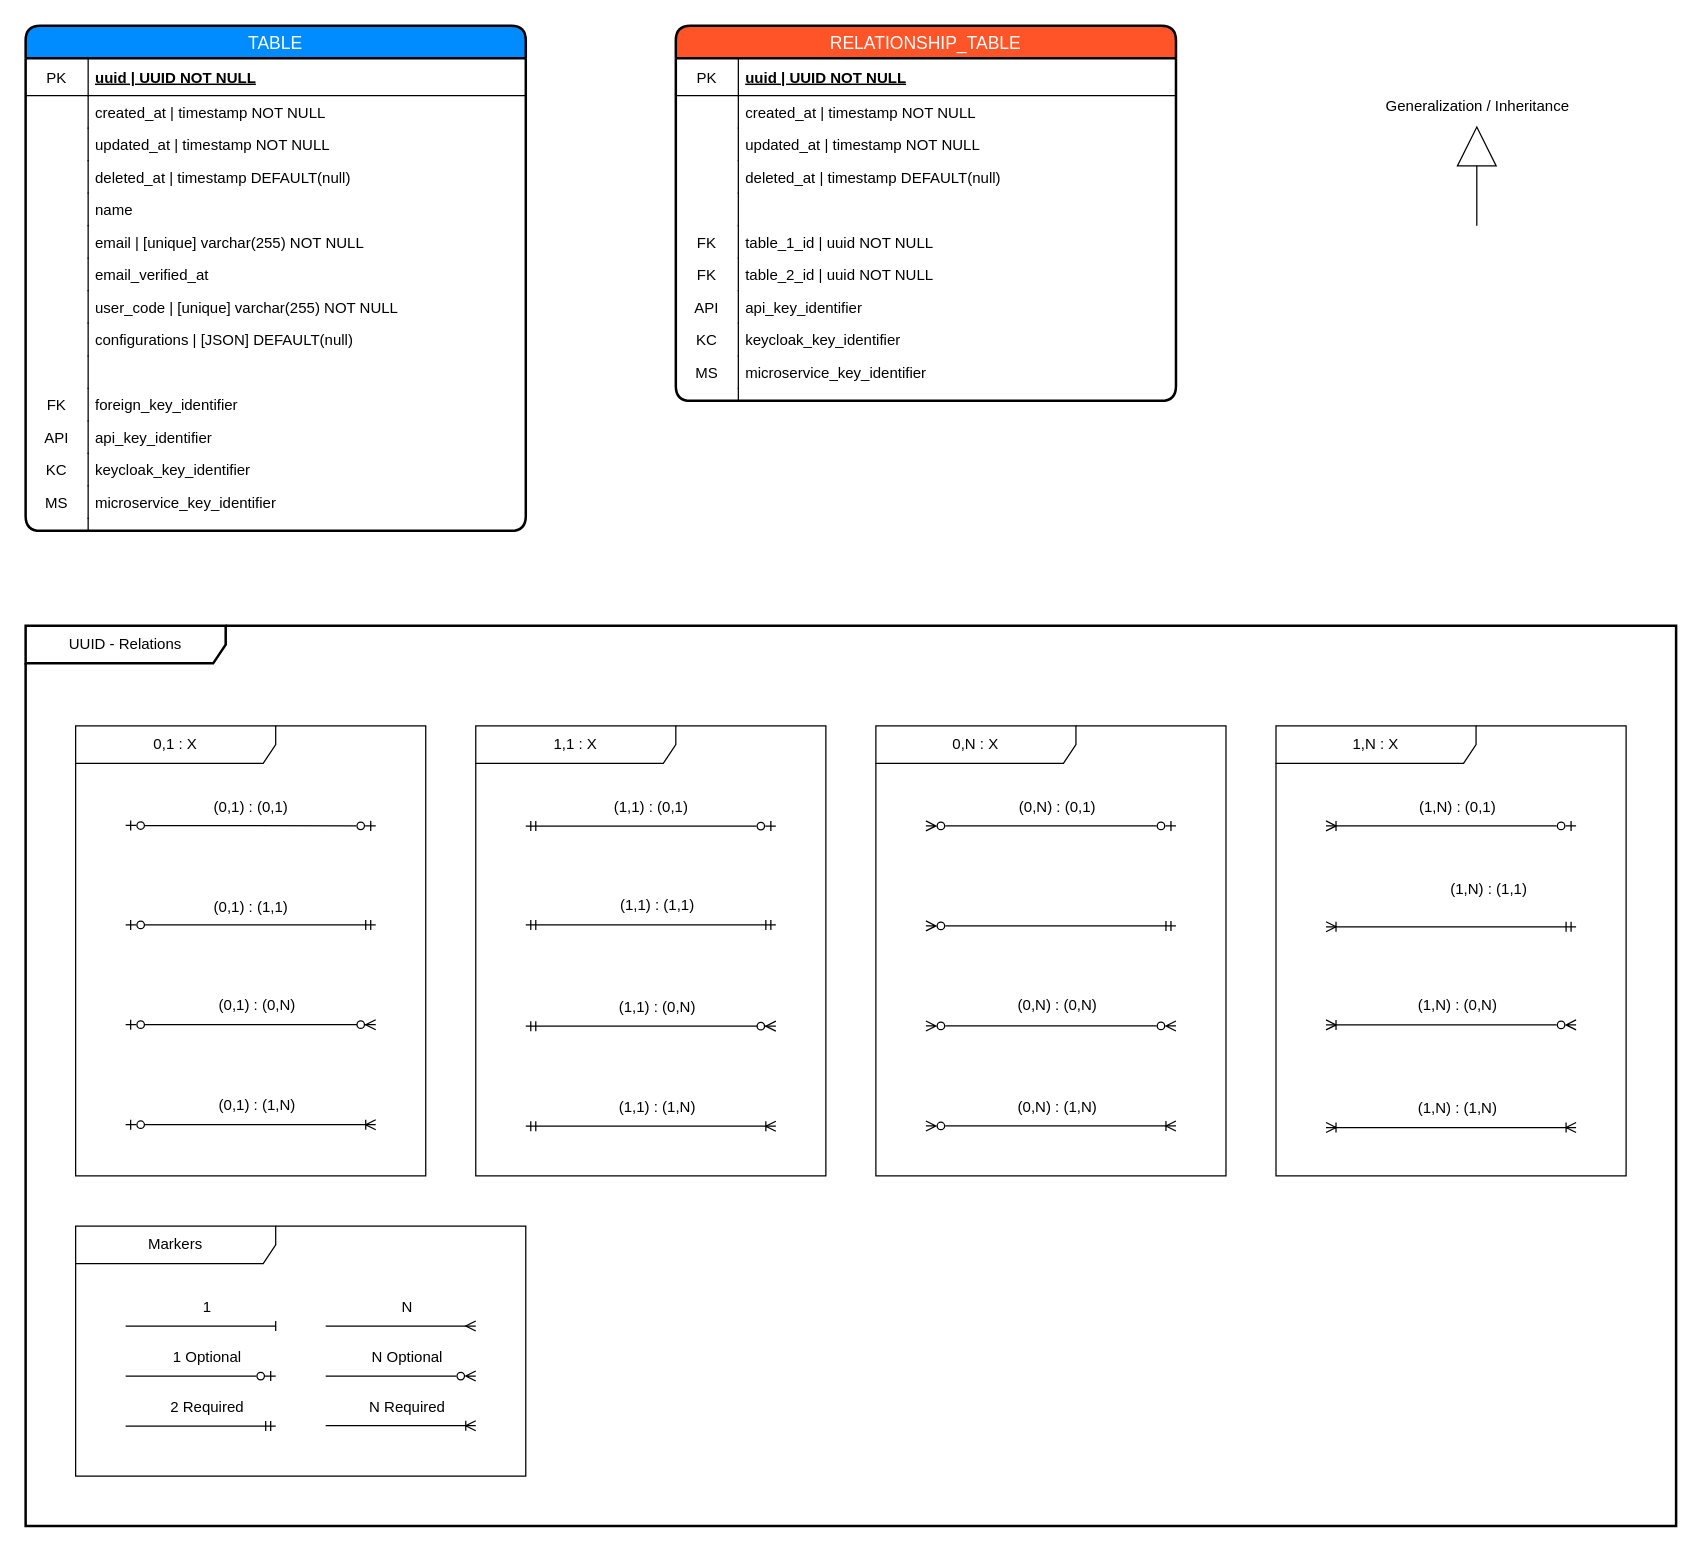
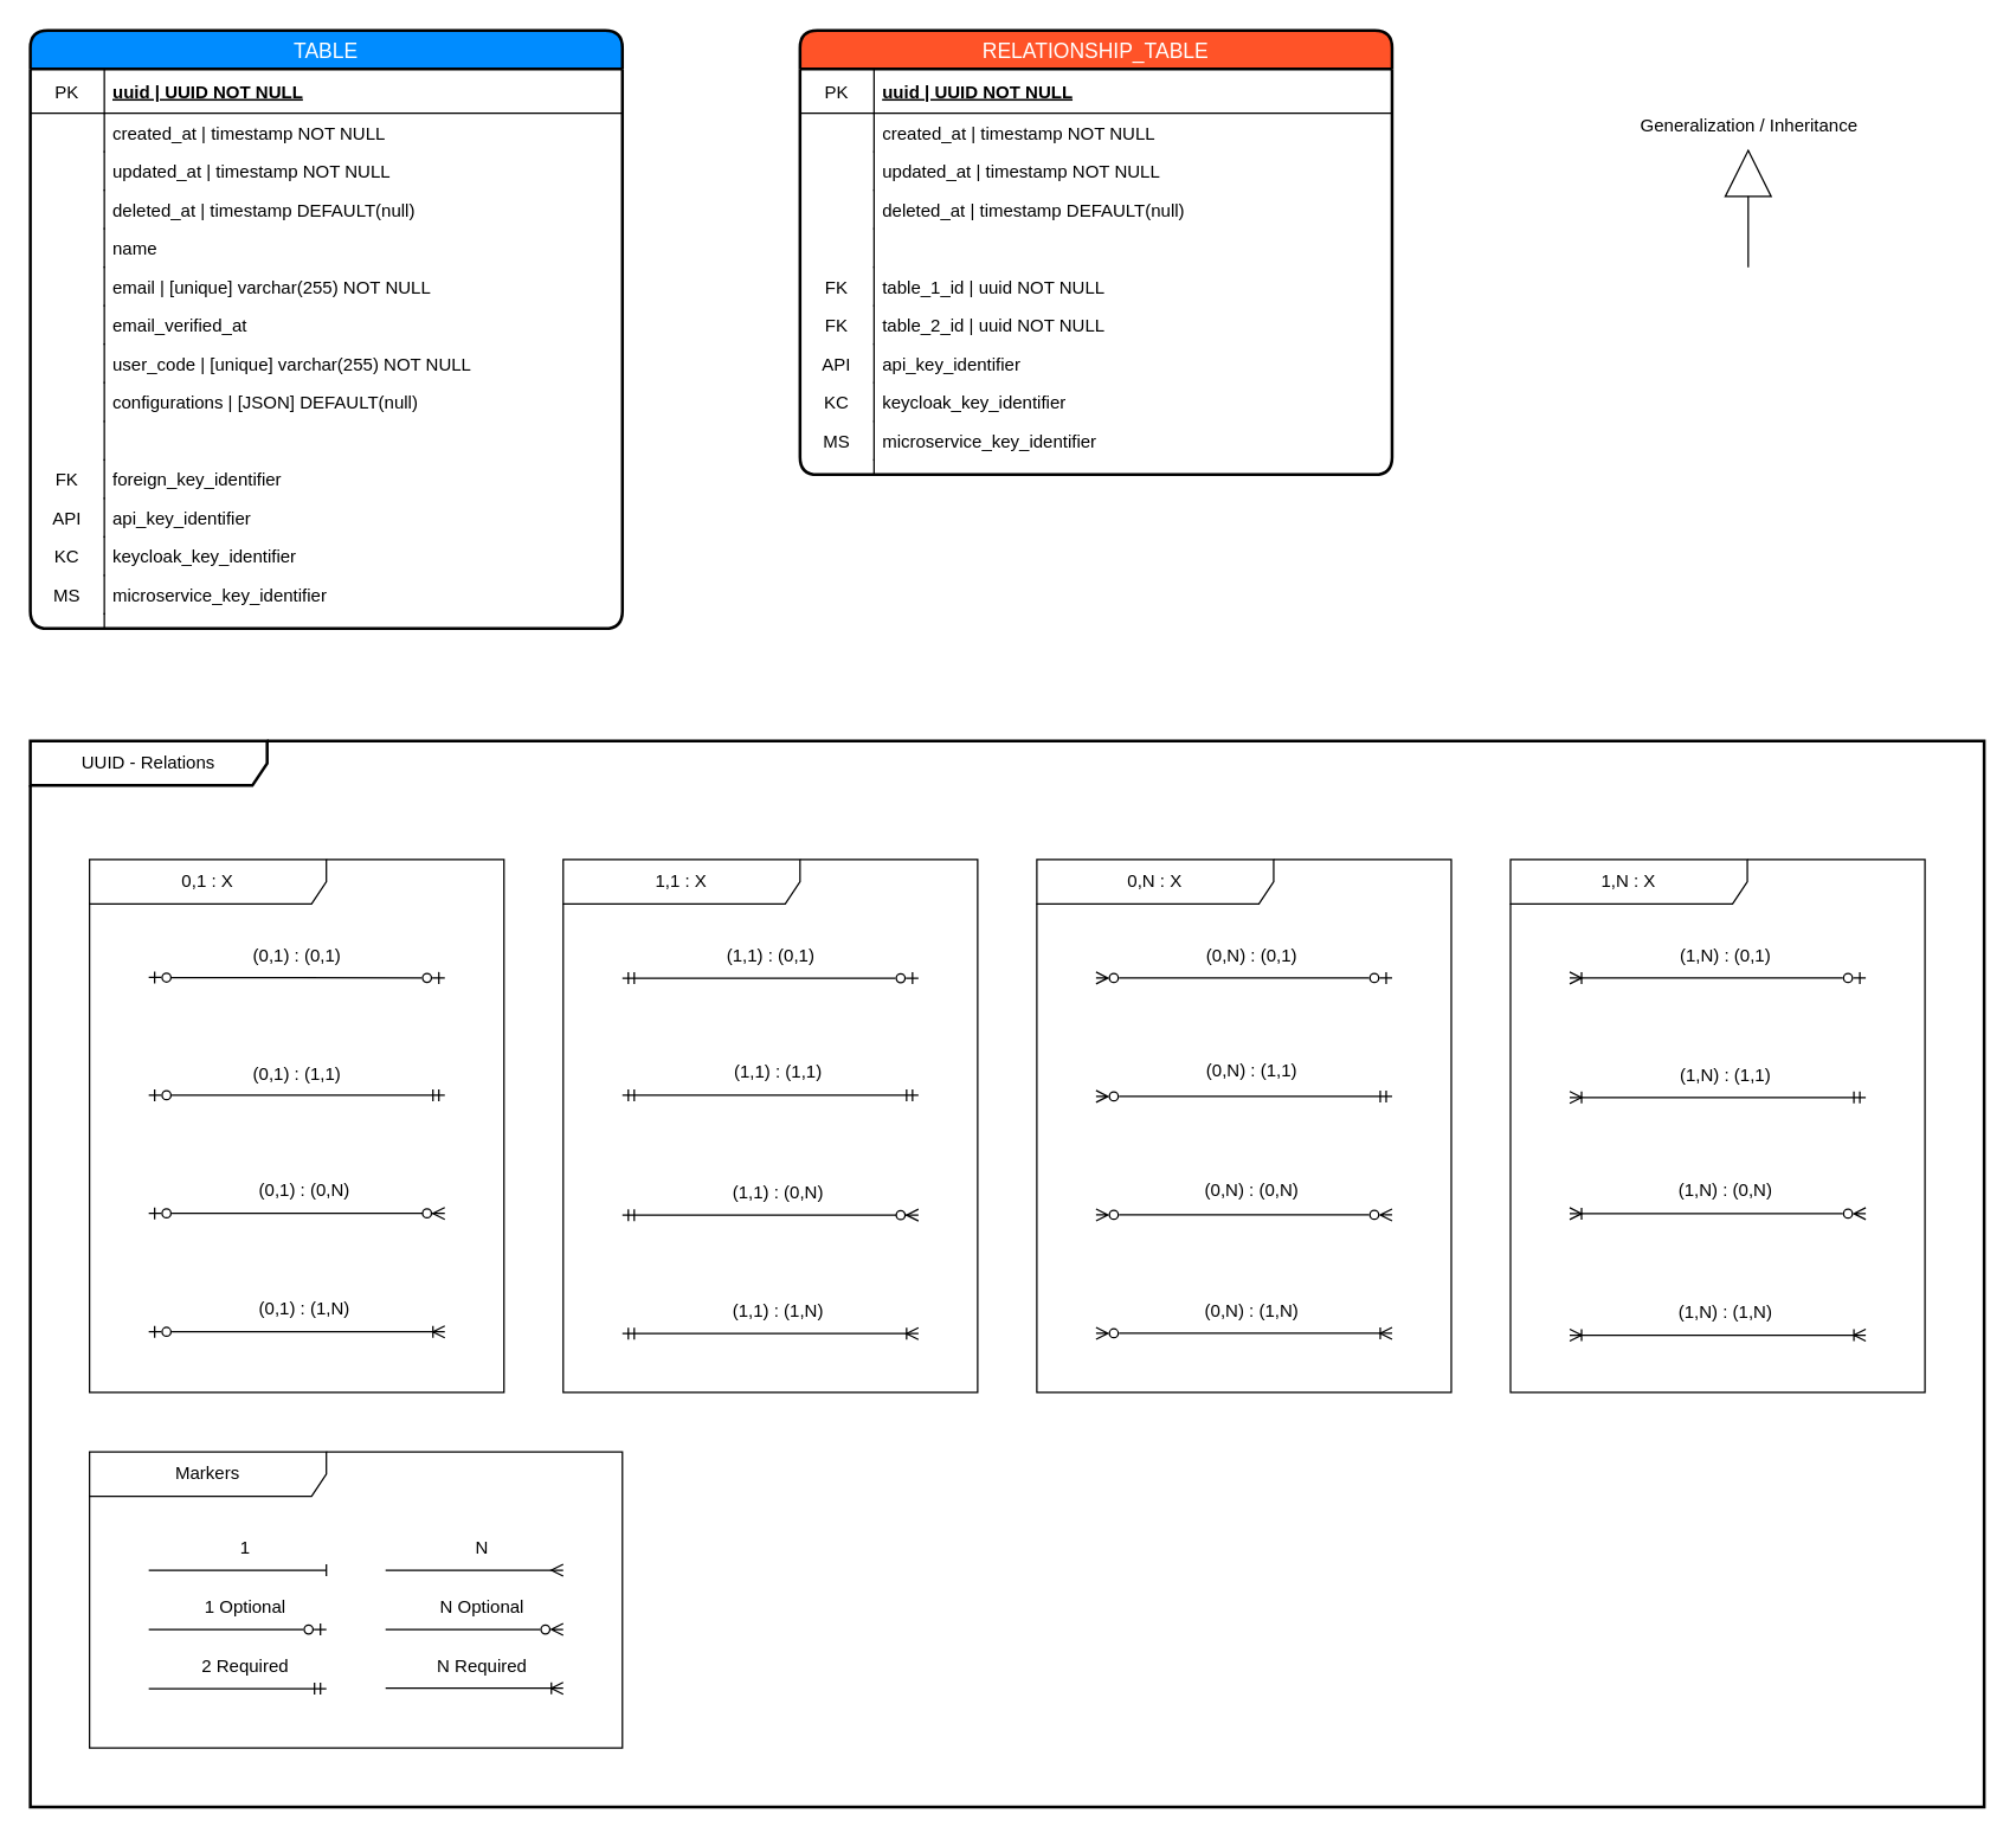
- <mxCell id="36" value="(1,N) : (1,1)" style="text;html=1;align=center;verticalAlign=middle;resizable=0;points=[];autosize=1;strokeColor=none;fillColor=none;" parent="32" vertex="1"><mxGeometry x="130" y="115.69" width="80" height="30" as="geometry" /></mxCell>
+ <mxCell id="36" value="(1,N) : (1,1)" style="text;html=1;align=center;verticalAlign=middle;resizable=0;points=[];autosize=1;strokeColor=none;fillColor=none;" parent="32" vertex="1"><mxGeometry x="105" y="130.69" width="80" height="30" as="geometry" /></mxCell>
+ <mxCell id="26" value="(0,N) : (1,1)" style="text;html=1;align=center;verticalAlign=middle;resizable=0;points=[];autosize=1;strokeColor=none;fillColor=none;" parent="23" vertex="1"><mxGeometry x="105" y="127.95" width="80" height="30" as="geometry" /></mxCell>
